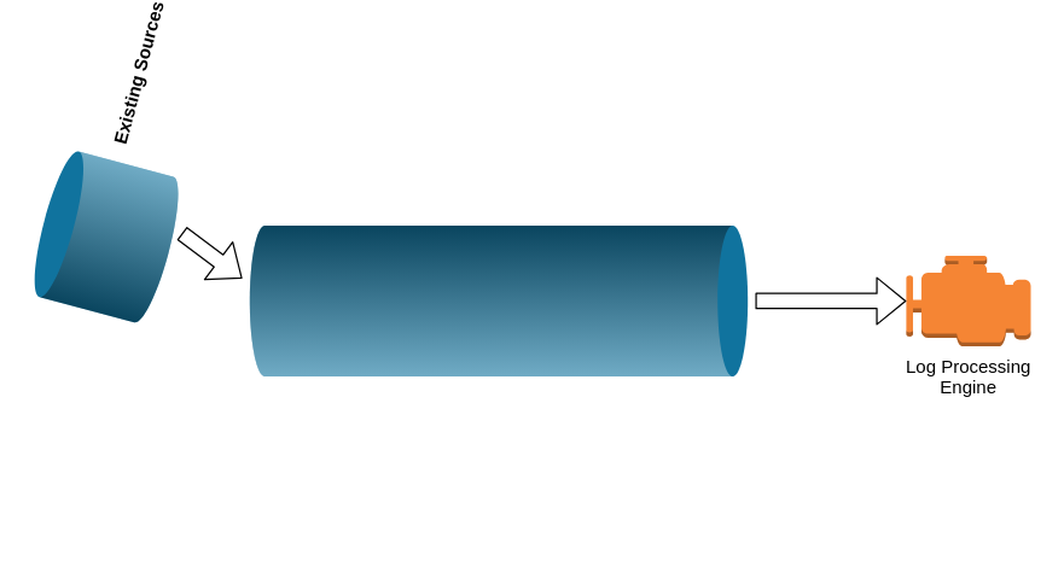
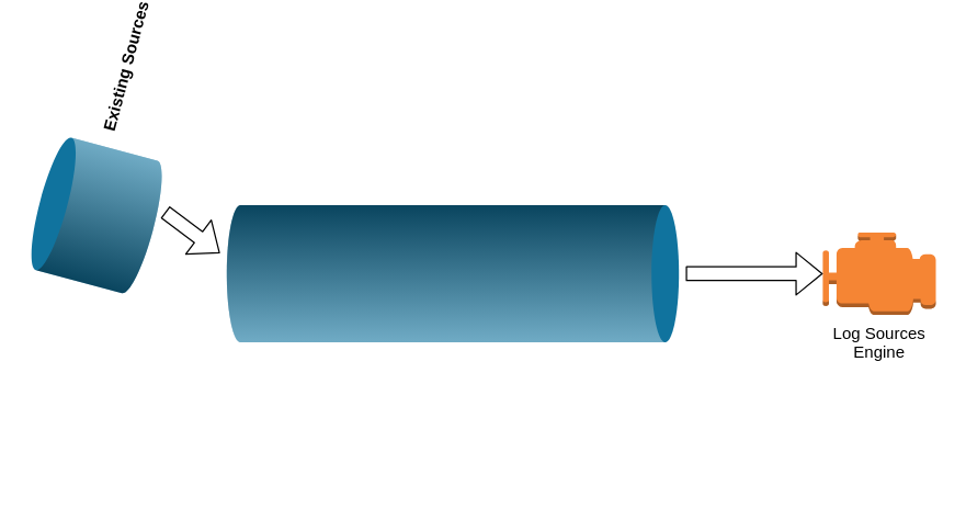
- <mxCell id="5" value="Log Processing &lt;br&gt;Engine" style="outlineConnect=0;dashed=0;verticalLabelPosition=bottom;verticalAlign=top;align=center;html=1;shape=mxgraph.aws3.emr_engine;fillColor=#F58534;gradientColor=none;" vertex="1" parent="1"><mxGeometry x="600" y="155" width="82.5" height="60" as="geometry" /></mxCell>
+ <mxCell id="5" value="Log Sources &lt;br&gt;Engine" style="outlineConnect=0;dashed=0;verticalLabelPosition=bottom;verticalAlign=top;align=center;html=1;shape=mxgraph.aws3.emr_engine;fillColor=#F58534;gradientColor=none;" vertex="1" parent="1"><mxGeometry x="600" y="155" width="82.5" height="60" as="geometry" /></mxCell>
